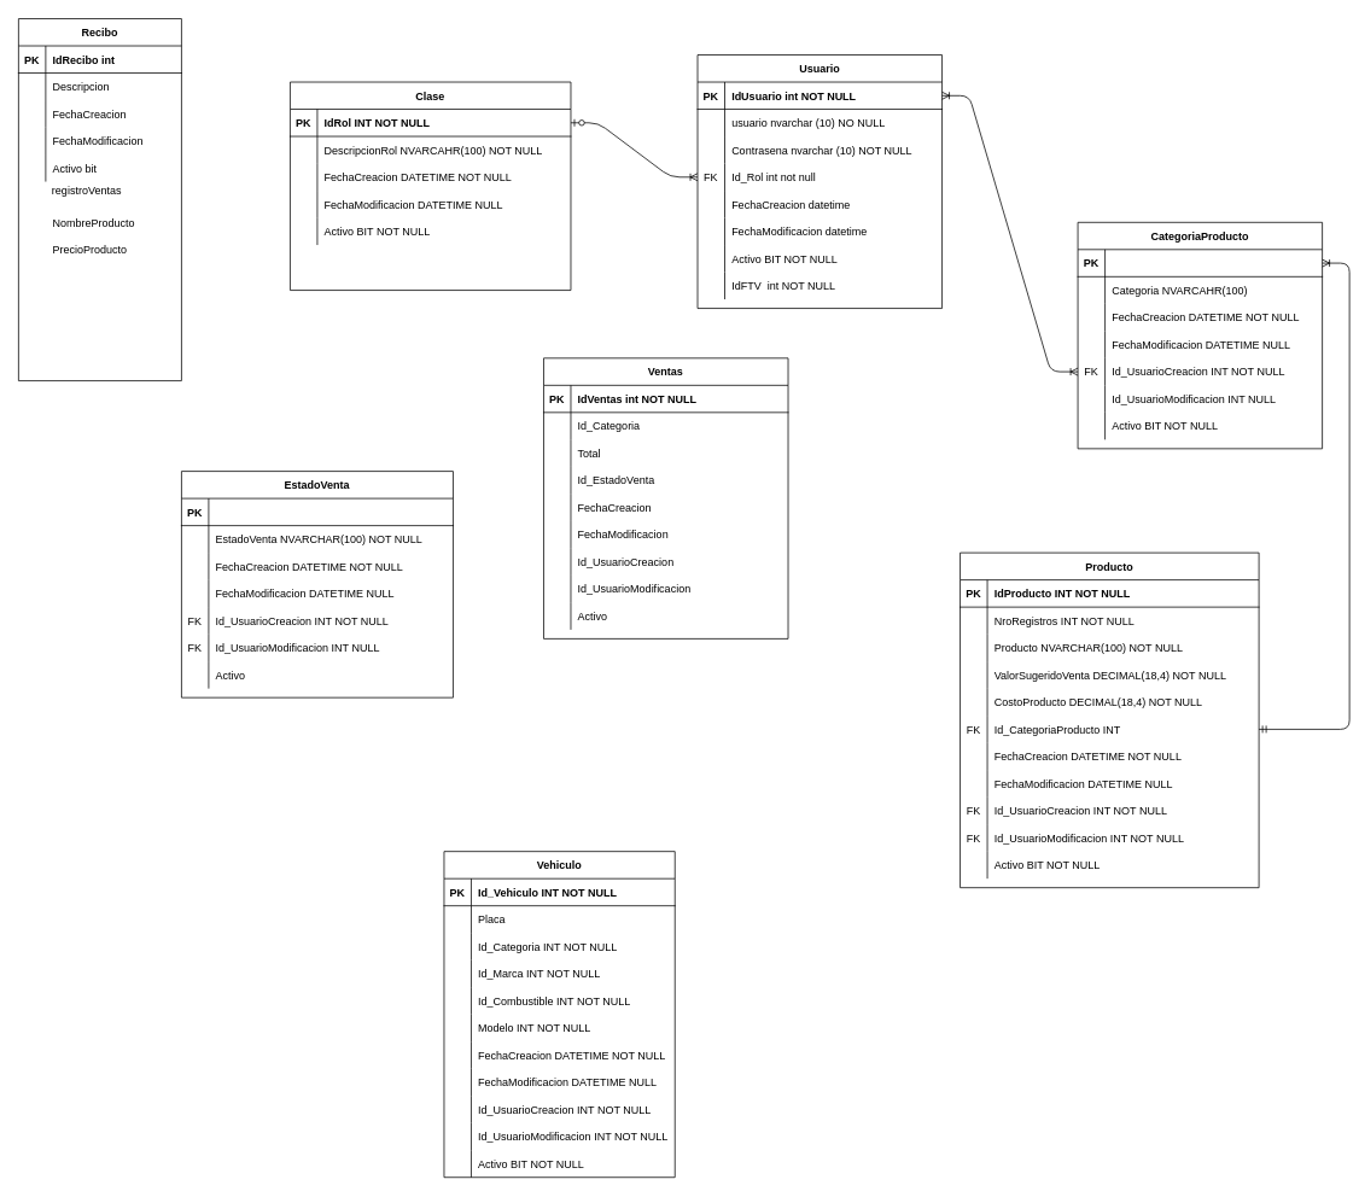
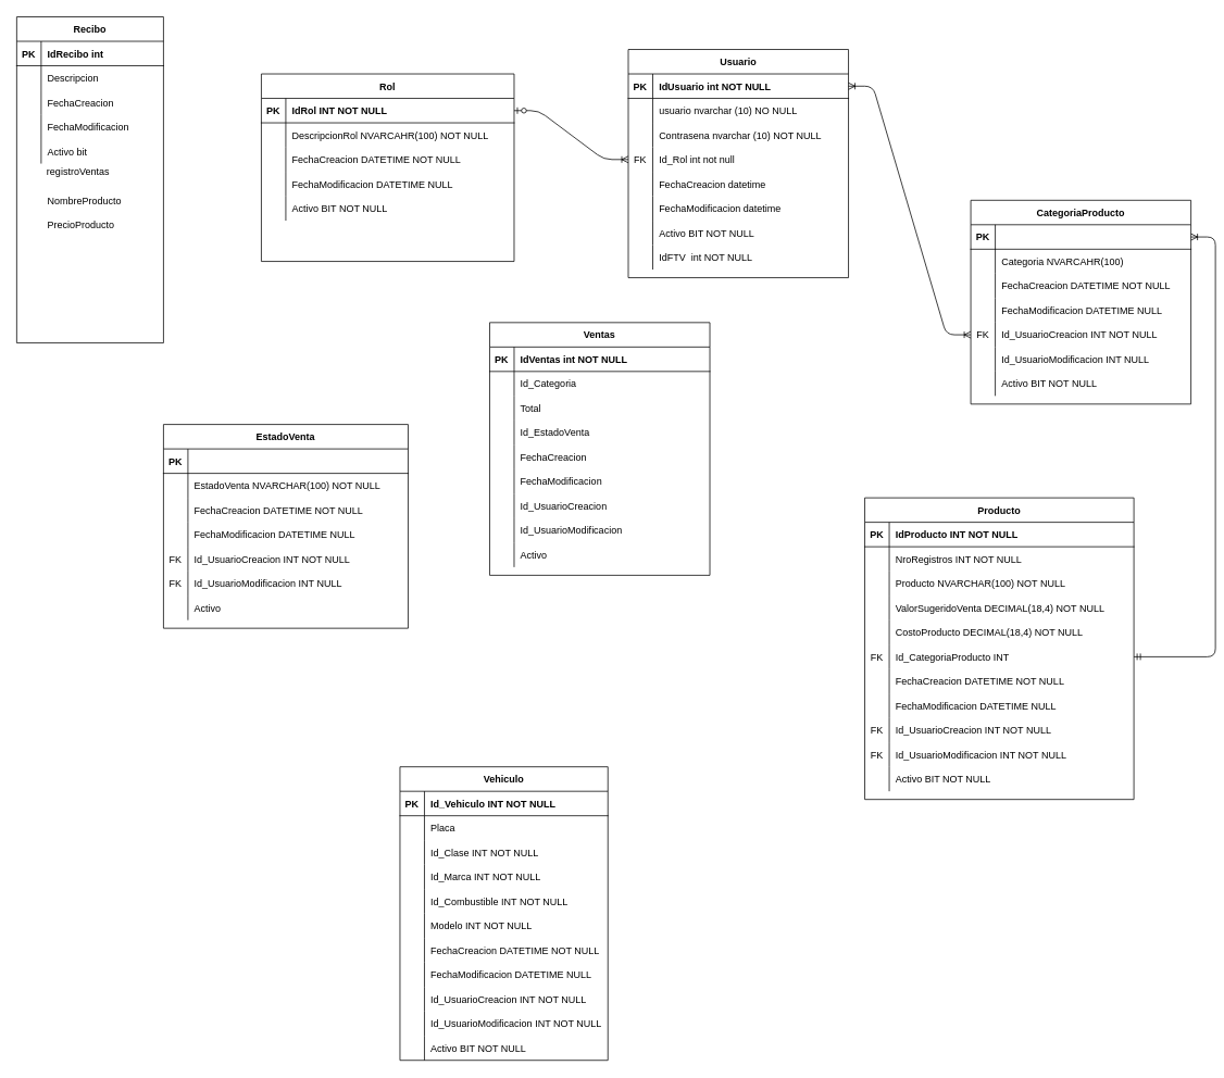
- <mxCell id="27" value="Clase" style="shape=table;startSize=30;container=1;collapsible=1;childLayout=tableLayout;fixedRows=1;rowLines=0;fontStyle=1;align=center;resizeLast=1;" parent="1" vertex="1"><mxGeometry x="320" y="90" width="310" height="230" as="geometry" /></mxCell>
+ <mxCell id="27" value="Rol" style="shape=table;startSize=30;container=1;collapsible=1;childLayout=tableLayout;fixedRows=1;rowLines=0;fontStyle=1;align=center;resizeLast=1;" parent="1" vertex="1"><mxGeometry x="320" y="90" width="310" height="230" as="geometry" /></mxCell>
- <mxCell id="136" value="Id_Categoria INT NOT NULL" style="shape=partialRectangle;connectable=0;fillColor=none;top=0;left=0;bottom=0;right=0;align=left;spacingLeft=6;overflow=hidden;" vertex="1" parent="134"><mxGeometry x="30" width="225" height="30" as="geometry" /></mxCell>
+ <mxCell id="136" value="Id_Clase INT NOT NULL" style="shape=partialRectangle;connectable=0;fillColor=none;top=0;left=0;bottom=0;right=0;align=left;spacingLeft=6;overflow=hidden;" vertex="1" parent="134"><mxGeometry x="30" width="225" height="30" as="geometry" /></mxCell>
